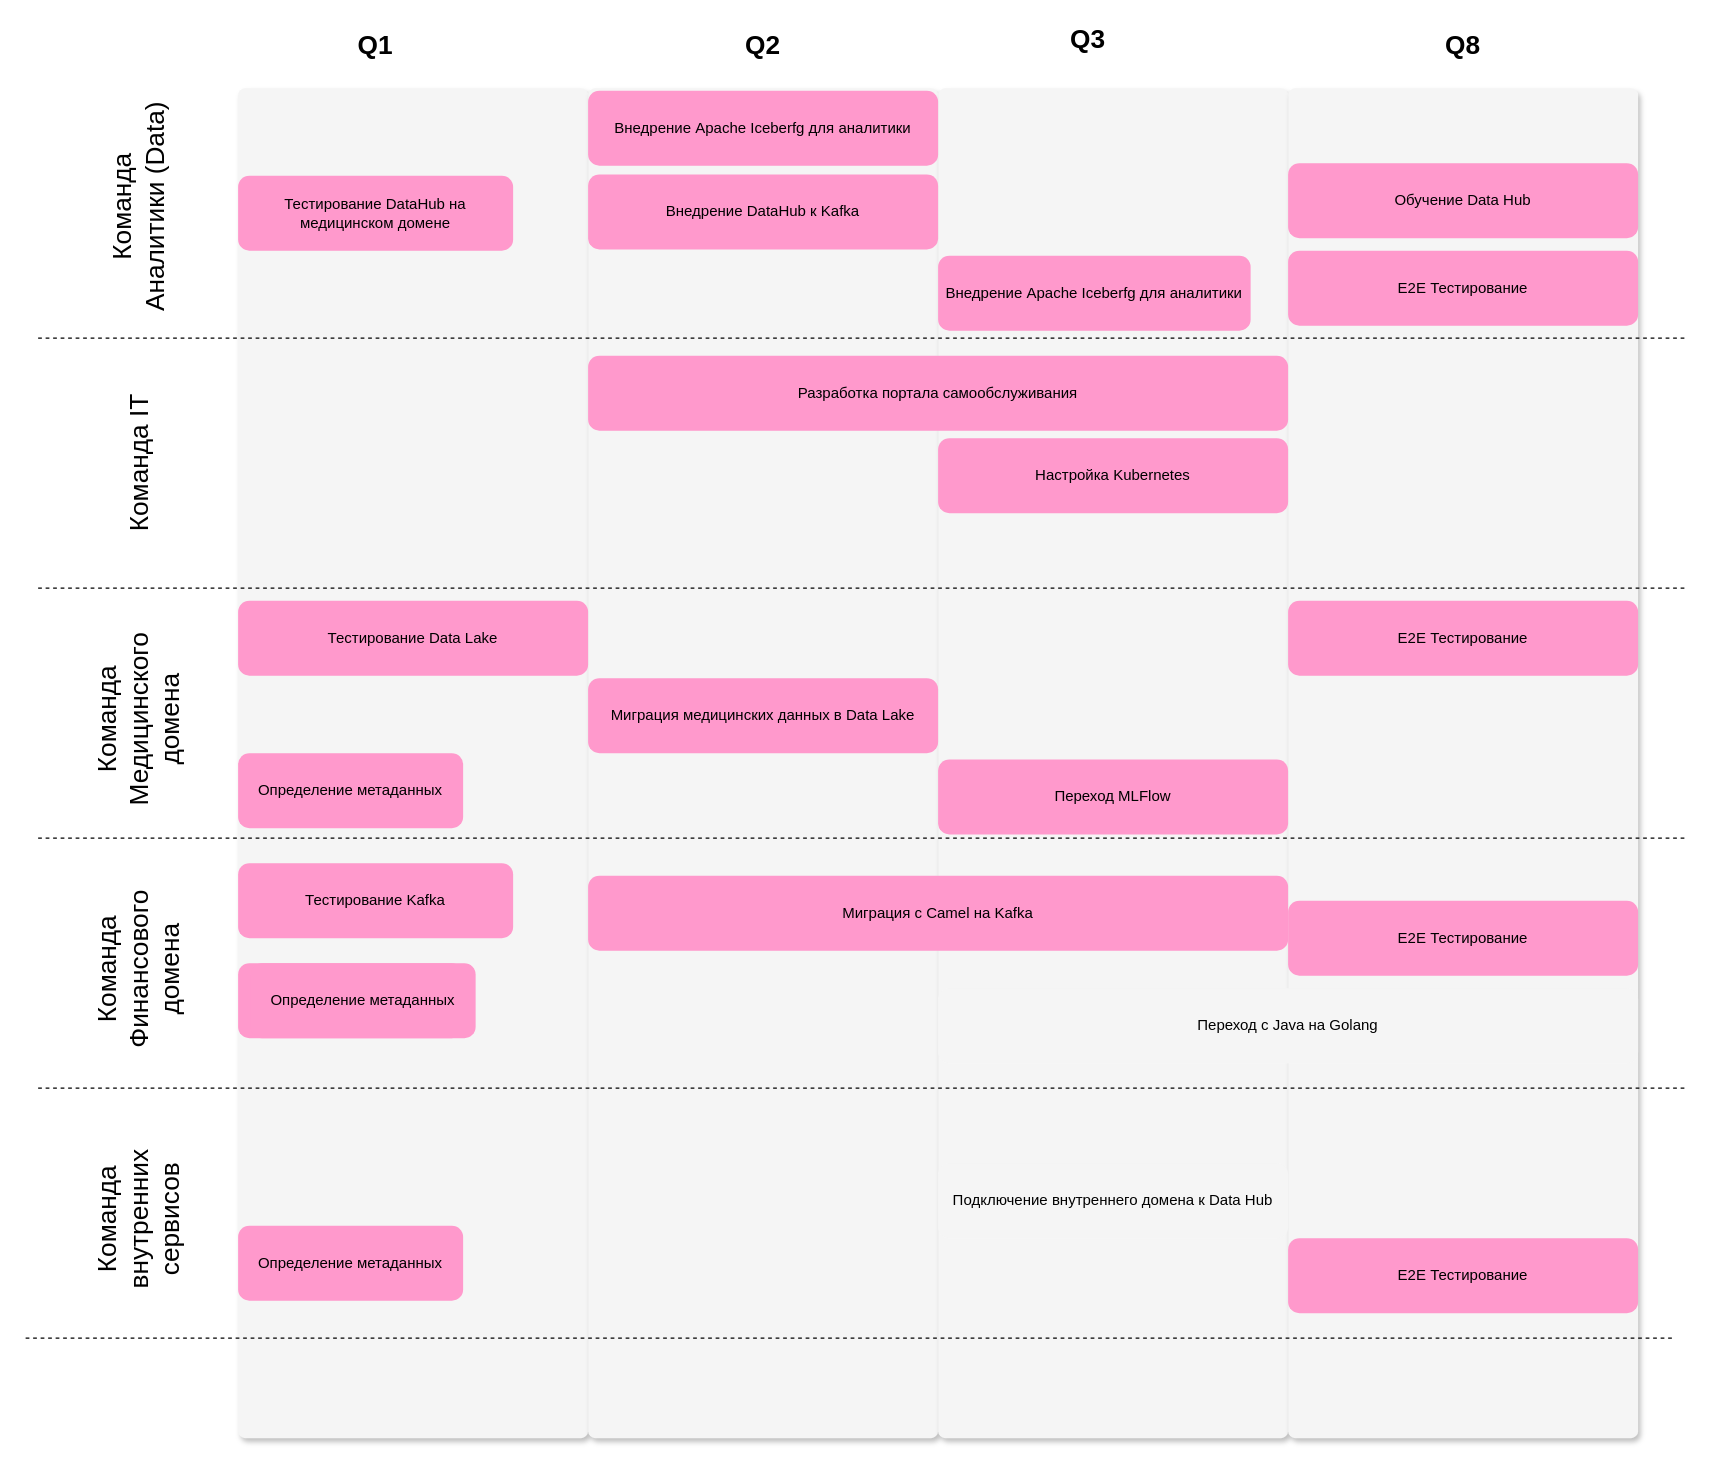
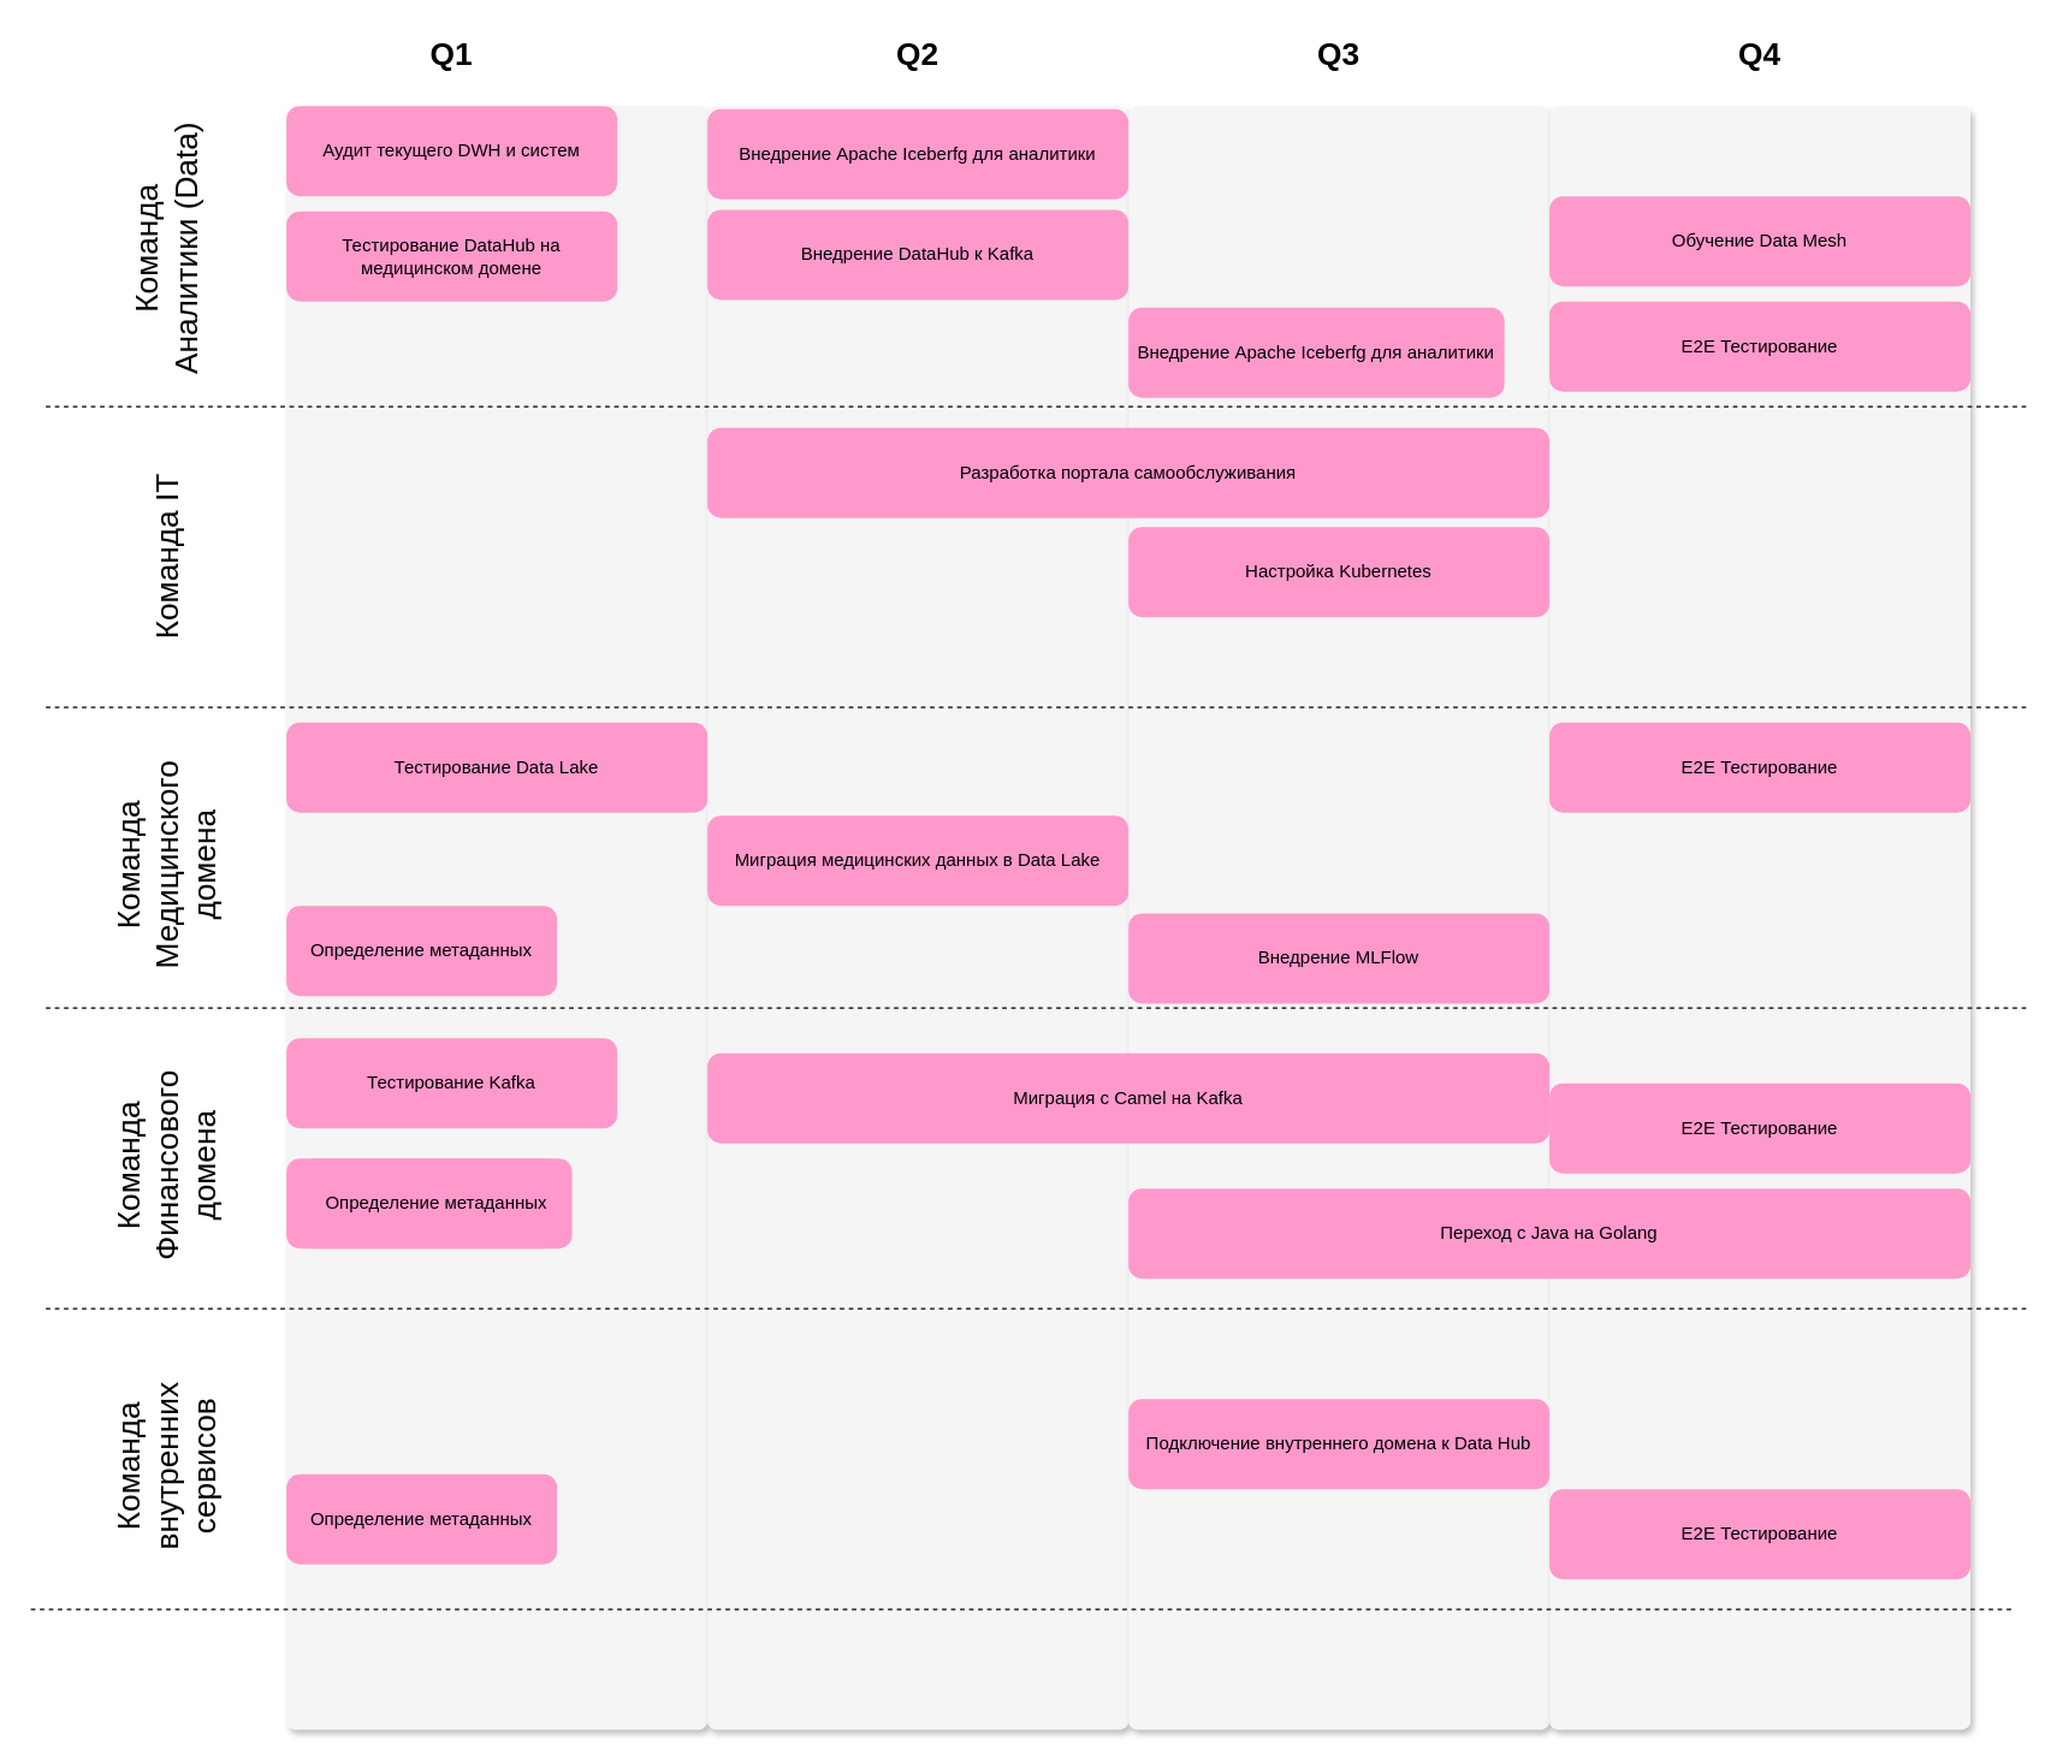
- <mxCell id="9" value="Q3" style="text;html=1;align=center;verticalAlign=middle;whiteSpace=wrap;rounded=0;fontSize=21;fontStyle=1" vertex="1" parent="1"><mxGeometry x="840" y="15" width="60" height="30" as="geometry" /></mxCell>
+ <mxCell id="9" value="Q3" style="text;html=1;align=center;verticalAlign=middle;whiteSpace=wrap;rounded=0;fontSize=21;fontStyle=1" vertex="1" parent="1"><mxGeometry x="860" y="20" width="60" height="30" as="geometry" /></mxCell>
- <mxCell id="10" value="Q8" style="text;html=1;align=center;verticalAlign=middle;whiteSpace=wrap;rounded=0;fontSize=21;fontStyle=1" vertex="1" parent="1"><mxGeometry x="1140" y="20" width="60" height="30" as="geometry" /></mxCell>
+ <mxCell id="10" value="Q4" style="text;html=1;align=center;verticalAlign=middle;whiteSpace=wrap;rounded=0;fontSize=21;fontStyle=1" vertex="1" parent="1"><mxGeometry x="1140" y="20" width="60" height="30" as="geometry" /></mxCell>
+ <mxCell id="6" value="Аудит текущего DWH и систем" style="rounded=1;whiteSpace=wrap;html=1;fillColor=#FF99CC;strokeColor=none;" vertex="1" parent="1"><mxGeometry x="190" y="70" width="220" height="60" as="geometry" /></mxCell>
- <mxCell id="31" value="Обучение Data Hub" style="rounded=1;whiteSpace=wrap;html=1;fillColor=#FF99CC;strokeColor=none;" vertex="1" parent="1"><mxGeometry x="1030" y="130" width="280" height="60" as="geometry" /></mxCell>
+ <mxCell id="31" value="Обучение Data Mesh" style="rounded=1;whiteSpace=wrap;html=1;fillColor=#FF99CC;strokeColor=none;" vertex="1" parent="1"><mxGeometry x="1030" y="130" width="280" height="60" as="geometry" /></mxCell>
- <mxCell id="27" value="Переход MLFlow" style="rounded=1;whiteSpace=wrap;html=1;fillColor=#FF99CC;strokeColor=none;" vertex="1" parent="1"><mxGeometry x="750" y="607" width="280" height="60" as="geometry" /></mxCell>
+ <mxCell id="27" value="Внедрение MLFlow" style="rounded=1;whiteSpace=wrap;html=1;fillColor=#FF99CC;strokeColor=none;" vertex="1" parent="1"><mxGeometry x="750" y="607" width="280" height="60" as="geometry" /></mxCell>
- <mxCell id="28" value="Переход с Java на Golang" style="rounded=1;whiteSpace=wrap;html=1;fillColor=#f5f5f5;strokeColor=none;" vertex="1" parent="1"><mxGeometry x="750" y="790" width="560" height="60" as="geometry" /></mxCell>
+ <mxCell id="28" value="Переход с Java на Golang" style="rounded=1;whiteSpace=wrap;html=1;fillColor=#FF99CC;strokeColor=none;" vertex="1" parent="1"><mxGeometry x="750" y="790" width="560" height="60" as="geometry" /></mxCell>
- <mxCell id="29" value="Подключение внутреннего домена к Data Hub" style="rounded=1;whiteSpace=wrap;html=1;fillColor=#f5f5f5;strokeColor=none;" vertex="1" parent="1"><mxGeometry x="750" y="930" width="280" height="60" as="geometry" /></mxCell>
+ <mxCell id="29" value="Подключение внутреннего домена к Data Hub" style="rounded=1;whiteSpace=wrap;html=1;fillColor=#FF99CC;strokeColor=none;" vertex="1" parent="1"><mxGeometry x="750" y="930" width="280" height="60" as="geometry" /></mxCell>
